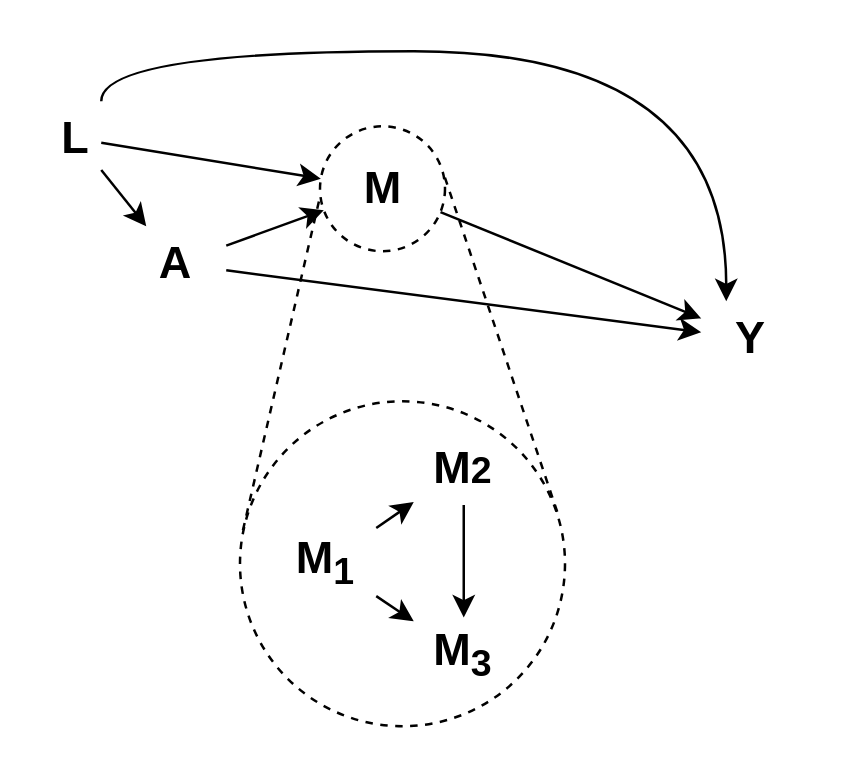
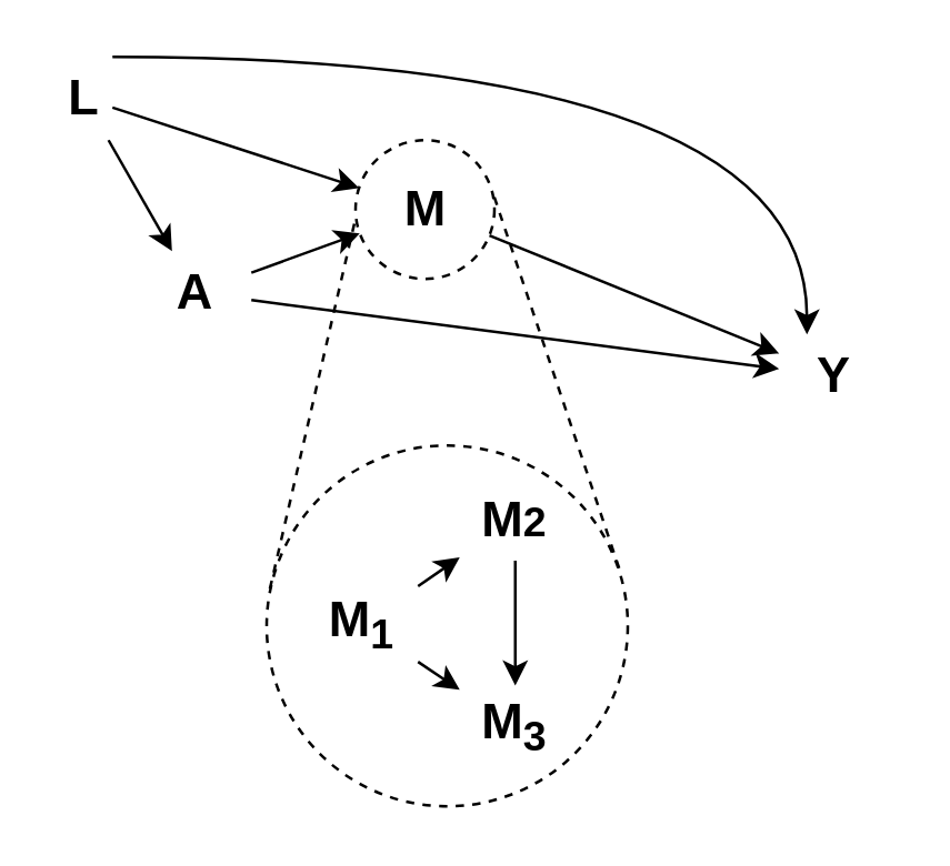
- <mxCell id="2" value="&lt;font style=&quot;font-size: 18px&quot;&gt;&lt;b&gt;L&lt;/b&gt;&lt;/font&gt;" style="text;html=1;strokeColor=none;fillColor=none;align=center;verticalAlign=middle;whiteSpace=wrap;rounded=0;" vertex="1" parent="1"><mxGeometry x="20" y="40" width="20" height="30" as="geometry" /></mxCell>
+ <mxCell id="2" value="&lt;font style=&quot;font-size: 18px&quot;&gt;&lt;b&gt;L&lt;/b&gt;&lt;/font&gt;" style="text;html=1;strokeColor=none;fillColor=none;align=center;verticalAlign=middle;whiteSpace=wrap;rounded=0;" vertex="1" parent="1"><mxGeometry x="20" y="20" width="20" height="30" as="geometry" /></mxCell>
